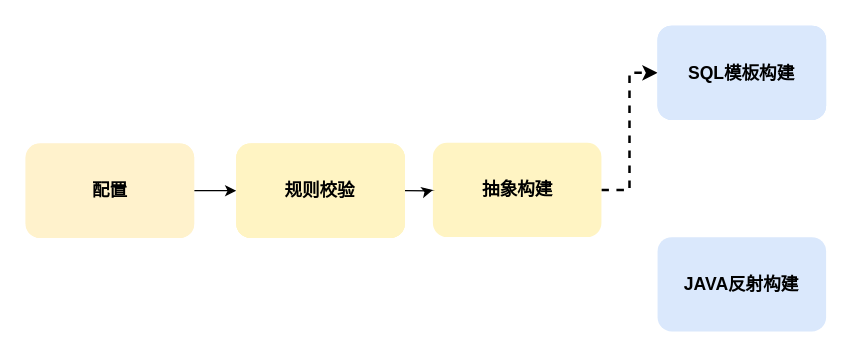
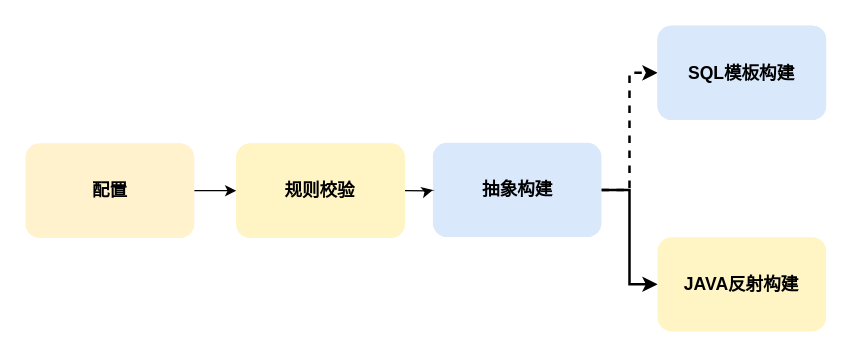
- <mxCell id="8" value="&lt;h3&gt;抽象构建&lt;/h3&gt;" style="rounded=1;whiteSpace=wrap;html=1;strokeColor=none;fillColor=#FFF4C3;" vertex="1" parent="2"><mxGeometry x="325.614" y="93.652" width="134.737" height="75.424" as="geometry" /></mxCell>
+ <mxCell id="8" value="&lt;h3&gt;抽象构建&lt;/h3&gt;" style="rounded=1;whiteSpace=wrap;html=1;strokeColor=none;fillColor=#dae8fc;" vertex="1" parent="2"><mxGeometry x="325.614" y="93.652" width="134.737" height="75.424" as="geometry" /></mxCell>
+ <mxCell id="7" style="edgeStyle=orthogonalEdgeStyle;rounded=0;orthogonalLoop=1;jettySize=auto;html=1;exitX=1;exitY=0.5;exitDx=0;exitDy=0;strokeWidth=2;" edge="1" parent="2" source="8" target="4"><mxGeometry relative="1" as="geometry" /></mxCell>
- <mxCell id="4" value="&lt;h3&gt;JAVA反射构建&lt;/h3&gt;" style="rounded=1;whiteSpace=wrap;html=1;strokeColor=none;fillColor=#dae8fc;" vertex="1" parent="2"><mxGeometry x="505.263" y="169.076" width="134.737" height="75.424" as="geometry" /></mxCell>
+ <mxCell id="4" value="&lt;h3&gt;JAVA反射构建&lt;/h3&gt;" style="rounded=1;whiteSpace=wrap;html=1;strokeColor=none;fillColor=#FFF4C3;" vertex="1" parent="2"><mxGeometry x="505.263" y="169.076" width="134.737" height="75.424" as="geometry" /></mxCell>
